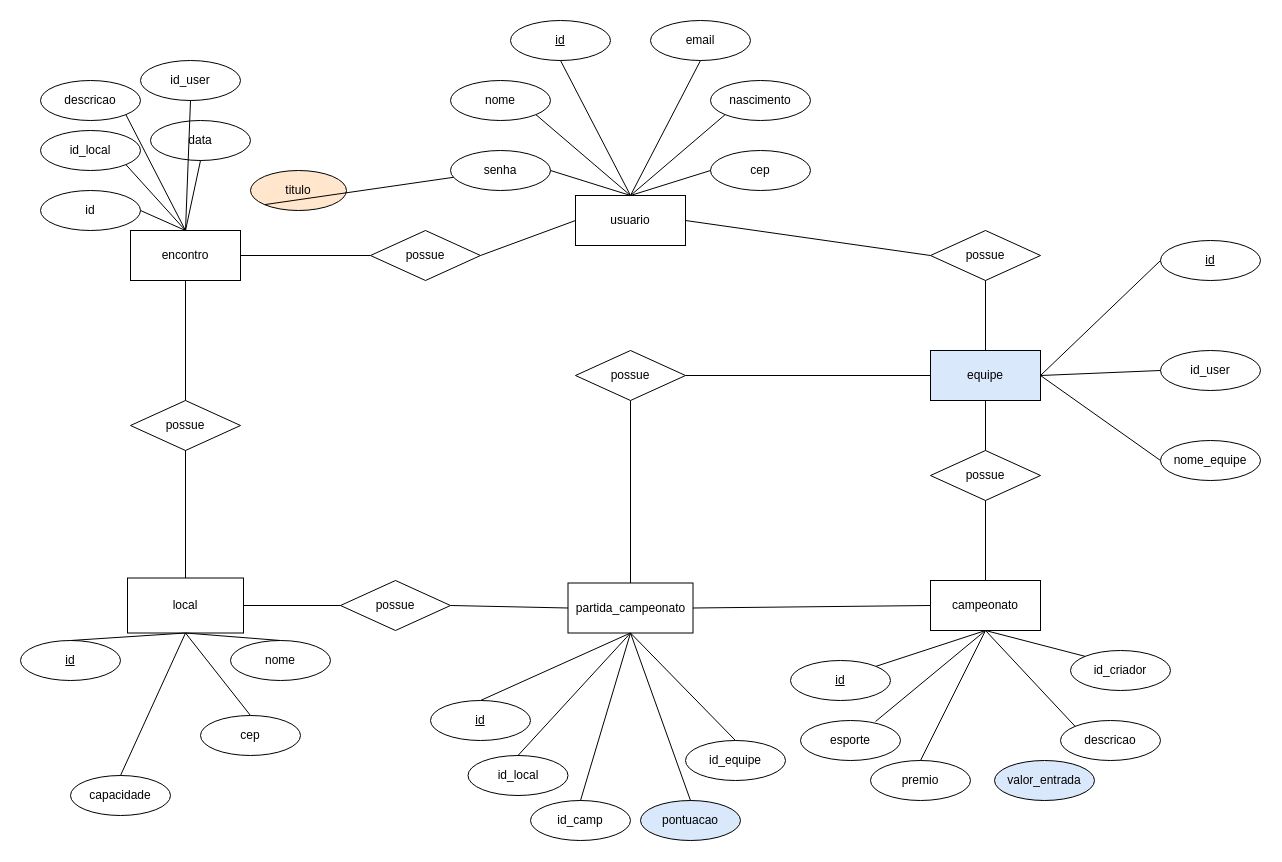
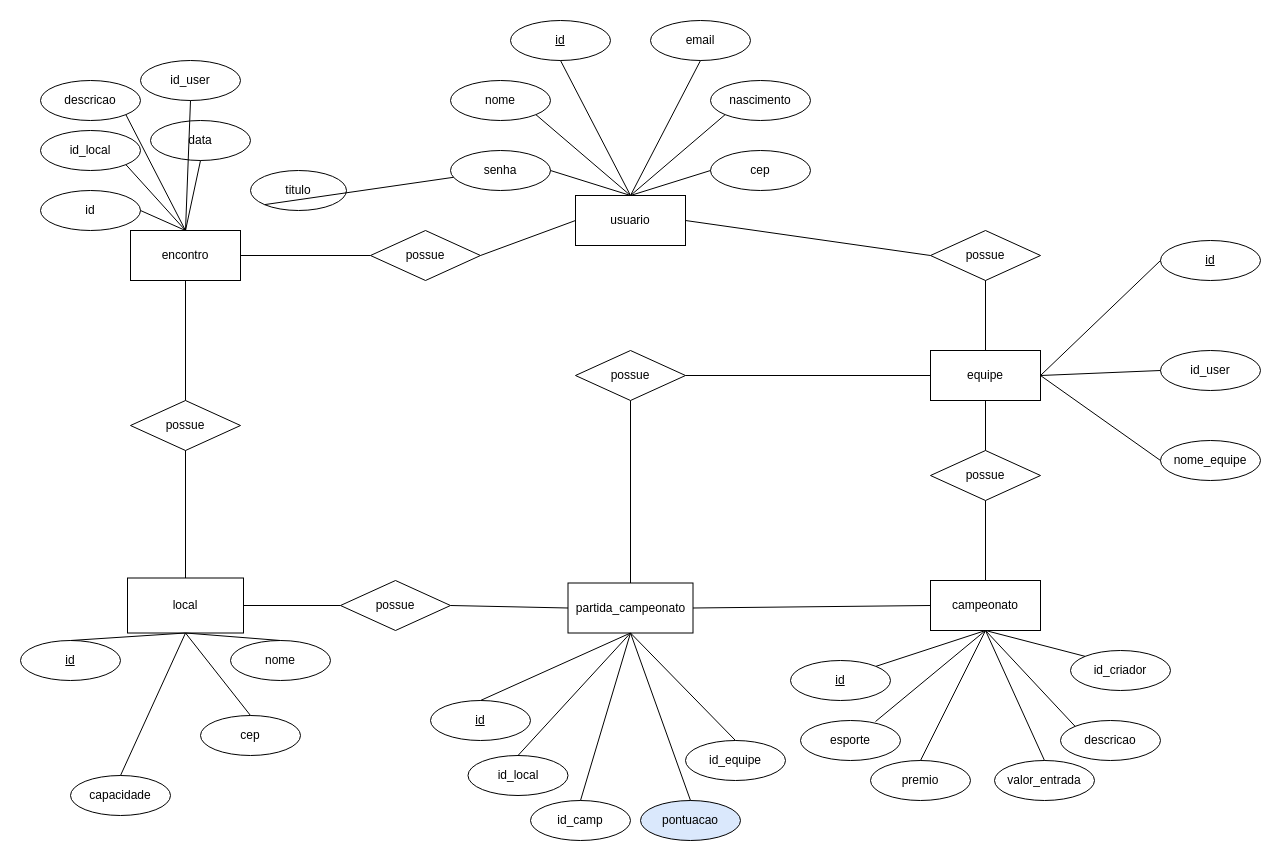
- <mxCell id="57" value="titulo" style="ellipse;whiteSpace=wrap;html=1;align=center;fillColor=#ffe6cc;" parent="1" vertex="1"><mxGeometry x="250" y="170" width="96" height="40" as="geometry" /></mxCell>
+ <mxCell id="57" value="titulo" style="ellipse;whiteSpace=wrap;html=1;align=center;" parent="1" vertex="1"><mxGeometry x="250" y="170" width="96" height="40" as="geometry" /></mxCell>
- <mxCell id="28" value="equipe" style="rounded=0;whiteSpace=wrap;html=1;fillColor=#dae8fc;" parent="1" vertex="1"><mxGeometry x="930" y="350" width="110" height="50" as="geometry" /></mxCell>
+ <mxCell id="28" value="equipe" style="rounded=0;whiteSpace=wrap;html=1;" parent="1" vertex="1"><mxGeometry x="930" y="350" width="110" height="50" as="geometry" /></mxCell>
+ <mxCell id="24" value="" style="endArrow=none;html=1;rounded=0;entryX=0.5;entryY=0;entryDx=0;entryDy=0;exitX=0.5;exitY=1;exitDx=0;exitDy=0;" parent="1" source="15" target="21" edge="1"><mxGeometry width="50" height="50" relative="1" as="geometry"><mxPoint x="1000" y="650" as="sourcePoint" /><mxPoint x="880" y="680" as="targetPoint" /></mxGeometry></mxCell>
- <mxCell id="21" value="valor_entrada" style="ellipse;whiteSpace=wrap;html=1;align=center;fillColor=#dae8fc;" parent="1" vertex="1"><mxGeometry x="994" y="760" width="100" height="40" as="geometry" /></mxCell>
+ <mxCell id="21" value="valor_entrada" style="ellipse;whiteSpace=wrap;html=1;align=center;" parent="1" vertex="1"><mxGeometry x="994" y="760" width="100" height="40" as="geometry" /></mxCell>
